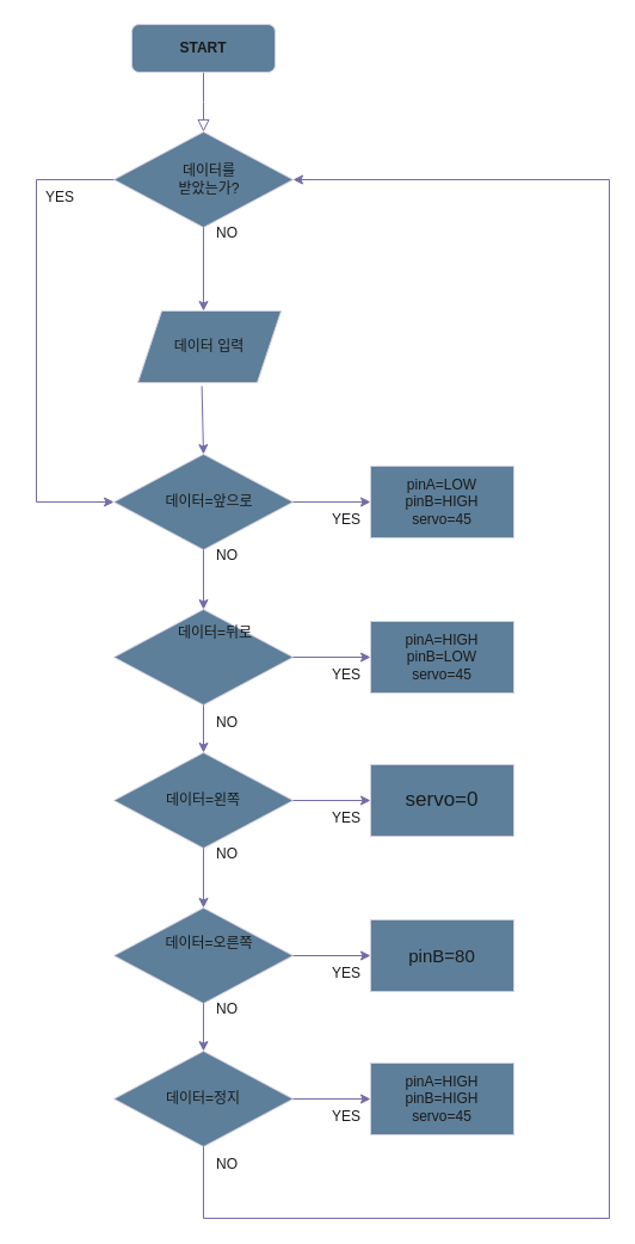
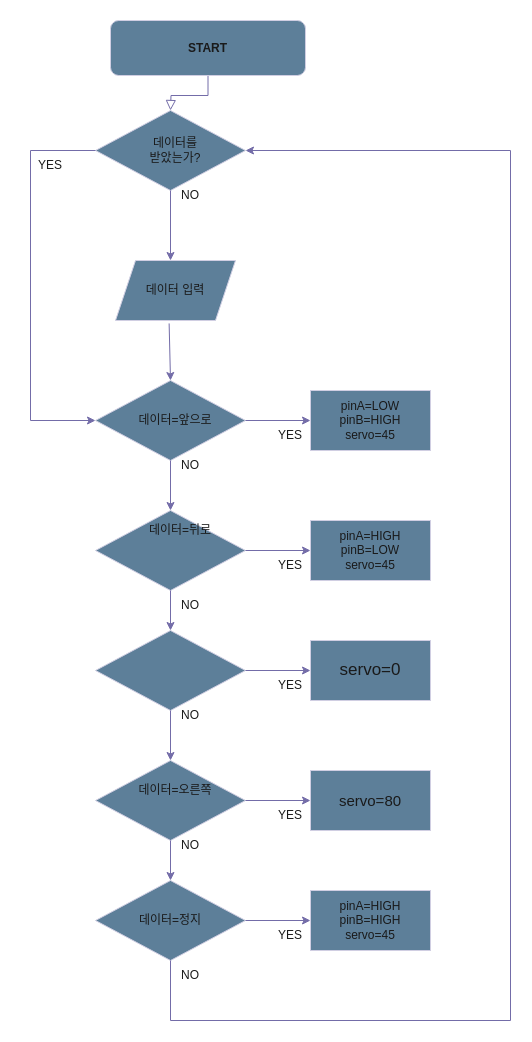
- <mxCell id="3" value="&lt;h4&gt;START&lt;/h4&gt;" style="rounded=1;whiteSpace=wrap;html=1;fontSize=12;glass=0;strokeWidth=1;shadow=0;labelBackgroundColor=none;fillColor=#5D7F99;strokeColor=#D0CEE2;fontColor=#1A1A1A;" parent="1" vertex="1"><mxGeometry x="110" y="20" width="120" height="40" as="geometry" /></mxCell>
+ <mxCell id="3" value="&lt;h4&gt;START&lt;/h4&gt;" style="rounded=1;whiteSpace=wrap;html=1;fontSize=12;glass=0;strokeWidth=1;shadow=0;labelBackgroundColor=none;fillColor=#5D7F99;strokeColor=#D0CEE2;fontColor=#1A1A1A;" parent="1" vertex="1"><mxGeometry x="110" y="20" width="195" height="55" as="geometry" /></mxCell>
- <mxCell id="52" value="데이터=왼쪽" style="text;html=1;strokeColor=none;fillColor=none;align=center;verticalAlign=middle;whiteSpace=wrap;rounded=0;labelBackgroundColor=none;fontColor=#1A1A1A;" vertex="1" parent="1"><mxGeometry x="130" y="655" width="80" height="30" as="geometry" /></mxCell>
- <mxCell id="32" value="&lt;font style=&quot;font-size: 15px;&quot;&gt;pinB=80&lt;/font&gt;" style="rounded=0;whiteSpace=wrap;html=1;labelBackgroundColor=none;fillColor=#5D7F99;strokeColor=#D0CEE2;fontColor=#1A1A1A;" vertex="1" parent="1"><mxGeometry x="310" y="770" width="120" height="60" as="geometry" /></mxCell>
+ <mxCell id="32" value="&lt;font style=&quot;font-size: 15px;&quot;&gt;servo=80&lt;/font&gt;" style="rounded=0;whiteSpace=wrap;html=1;labelBackgroundColor=none;fillColor=#5D7F99;strokeColor=#D0CEE2;fontColor=#1A1A1A;" vertex="1" parent="1"><mxGeometry x="310" y="770" width="120" height="60" as="geometry" /></mxCell>
